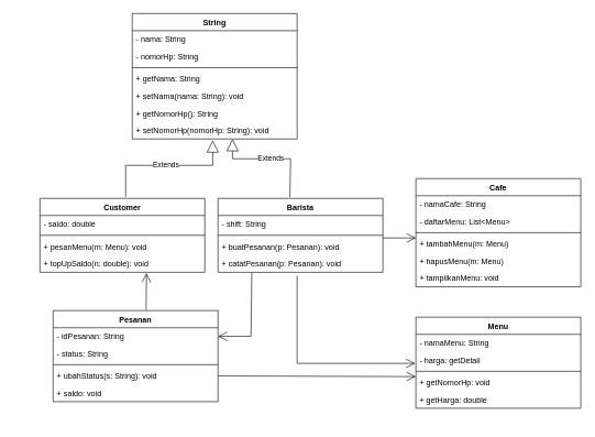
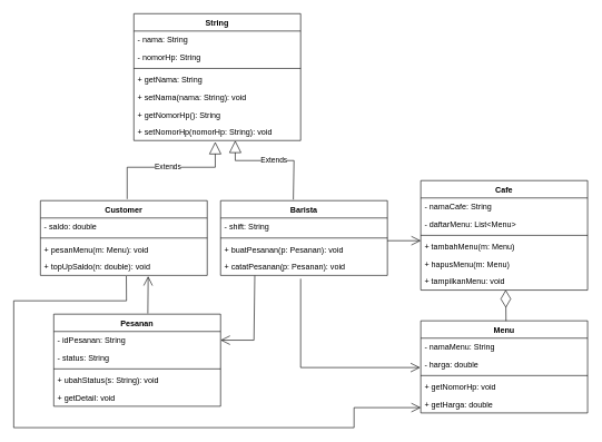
+ <mxCell id="41" value="" style="endArrow=diamondThin;endFill=0;endSize=24;html=1;rounded=0;entryX=0.509;entryY=0.987;entryDx=0;entryDy=0;entryPerimeter=0;exitX=0.511;exitY=0.002;exitDx=0;exitDy=0;exitPerimeter=0;" edge="1" parent="1" source="26" target="38"><mxGeometry width="160" relative="1" as="geometry"><mxPoint x="517" y="690" as="sourcePoint" /><mxPoint x="450" y="460" as="targetPoint" /></mxGeometry></mxCell>
- <mxCell id="28" value="- harga: getDetail" style="text;align=left;verticalAlign=top;spacingLeft=4;spacingRight=4;overflow=hidden;rotatable=0;points=[[0,0.5],[1,0.5]];portConstraint=eastwest;" vertex="1" parent="26"><mxGeometry y="52" width="250" height="26" as="geometry" /></mxCell>
+ <mxCell id="28" value="- harga: double" style="text;align=left;verticalAlign=top;spacingLeft=4;spacingRight=4;overflow=hidden;rotatable=0;points=[[0,0.5],[1,0.5]];portConstraint=eastwest;" vertex="1" parent="26"><mxGeometry y="52" width="250" height="26" as="geometry" /></mxCell>
- <mxCell id="47" value="" style="endArrow=open;endFill=1;endSize=12;html=1;rounded=0;exitX=1;exitY=0.5;exitDx=0;exitDy=0;entryX=0;entryY=0.154;entryDx=0;entryDy=0;entryPerimeter=0;" edge="1" parent="1" source="24" target="30"><mxGeometry width="160" relative="1" as="geometry"><mxPoint x="230" y="450" as="sourcePoint" /><mxPoint x="570" y="560" as="targetPoint" /></mxGeometry></mxCell>
- <mxCell id="25" value="+ saldo: void" style="text;align=left;verticalAlign=top;spacingLeft=4;spacingRight=4;overflow=hidden;rotatable=0;points=[[0,0.5],[1,0.5]];portConstraint=eastwest;" vertex="1" parent="20"><mxGeometry y="112" width="250" height="26" as="geometry" /></mxCell>
+ <mxCell id="25" value="+ getDetail: void" style="text;align=left;verticalAlign=top;spacingLeft=4;spacingRight=4;overflow=hidden;rotatable=0;points=[[0,0.5],[1,0.5]];portConstraint=eastwest;" vertex="1" parent="20"><mxGeometry y="112" width="250" height="26" as="geometry" /></mxCell>
+ <mxCell id="44" value="" style="endArrow=open;endFill=1;endSize=12;html=1;rounded=0;exitX=0.515;exitY=1.04;exitDx=0;exitDy=0;exitPerimeter=0;entryX=0;entryY=0.692;entryDx=0;entryDy=0;entryPerimeter=0;" edge="1" parent="1" source="14" target="31"><mxGeometry width="160" relative="1" as="geometry"><mxPoint x="193" y="414.002" as="sourcePoint" /><mxPoint x="620" y="610" as="targetPoint" /><Array as="points"><mxPoint x="189" y="450" /><mxPoint x="20" y="450" /><mxPoint x="20" y="640" /><mxPoint x="530" y="640" /><mxPoint x="530" y="610" /></Array></mxGeometry></mxCell>
